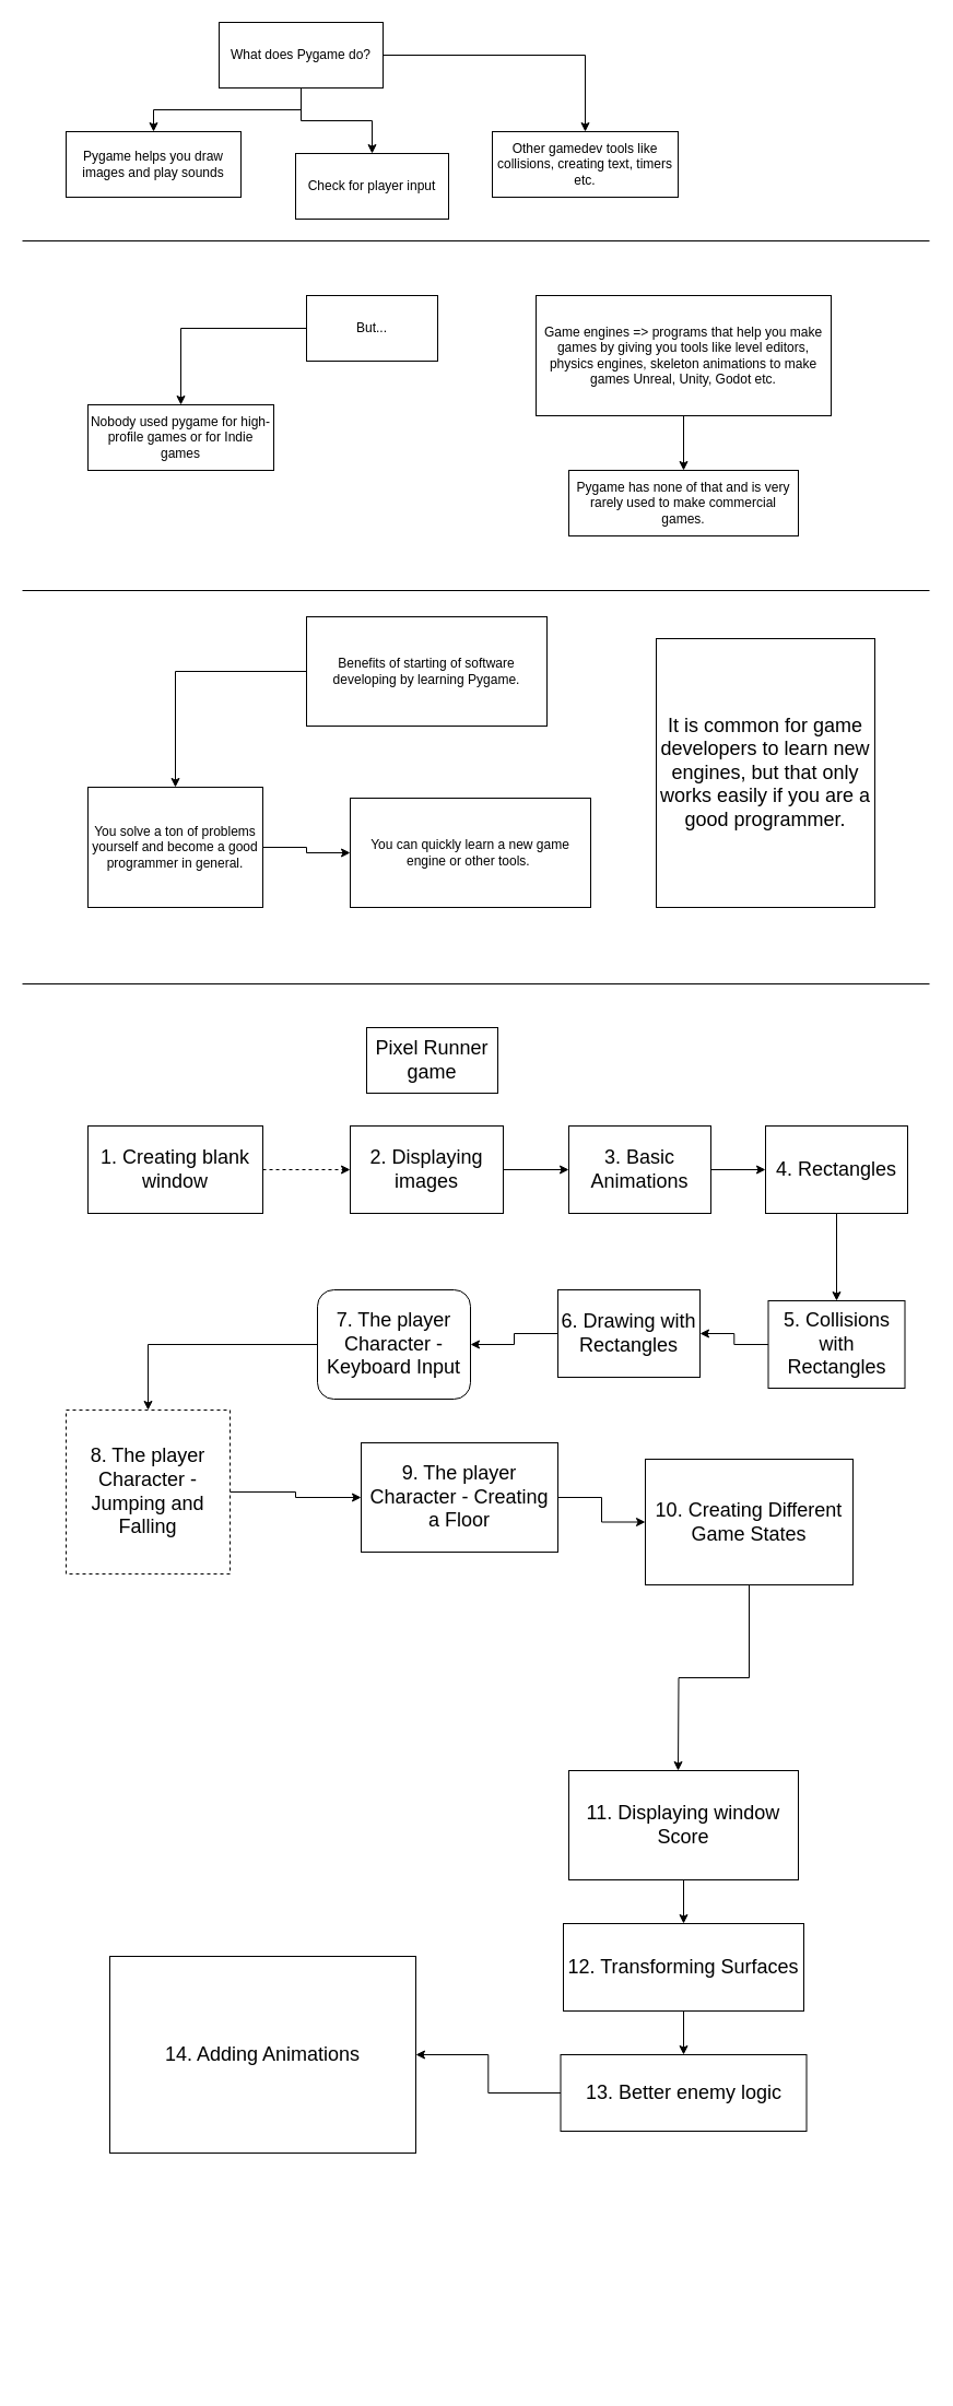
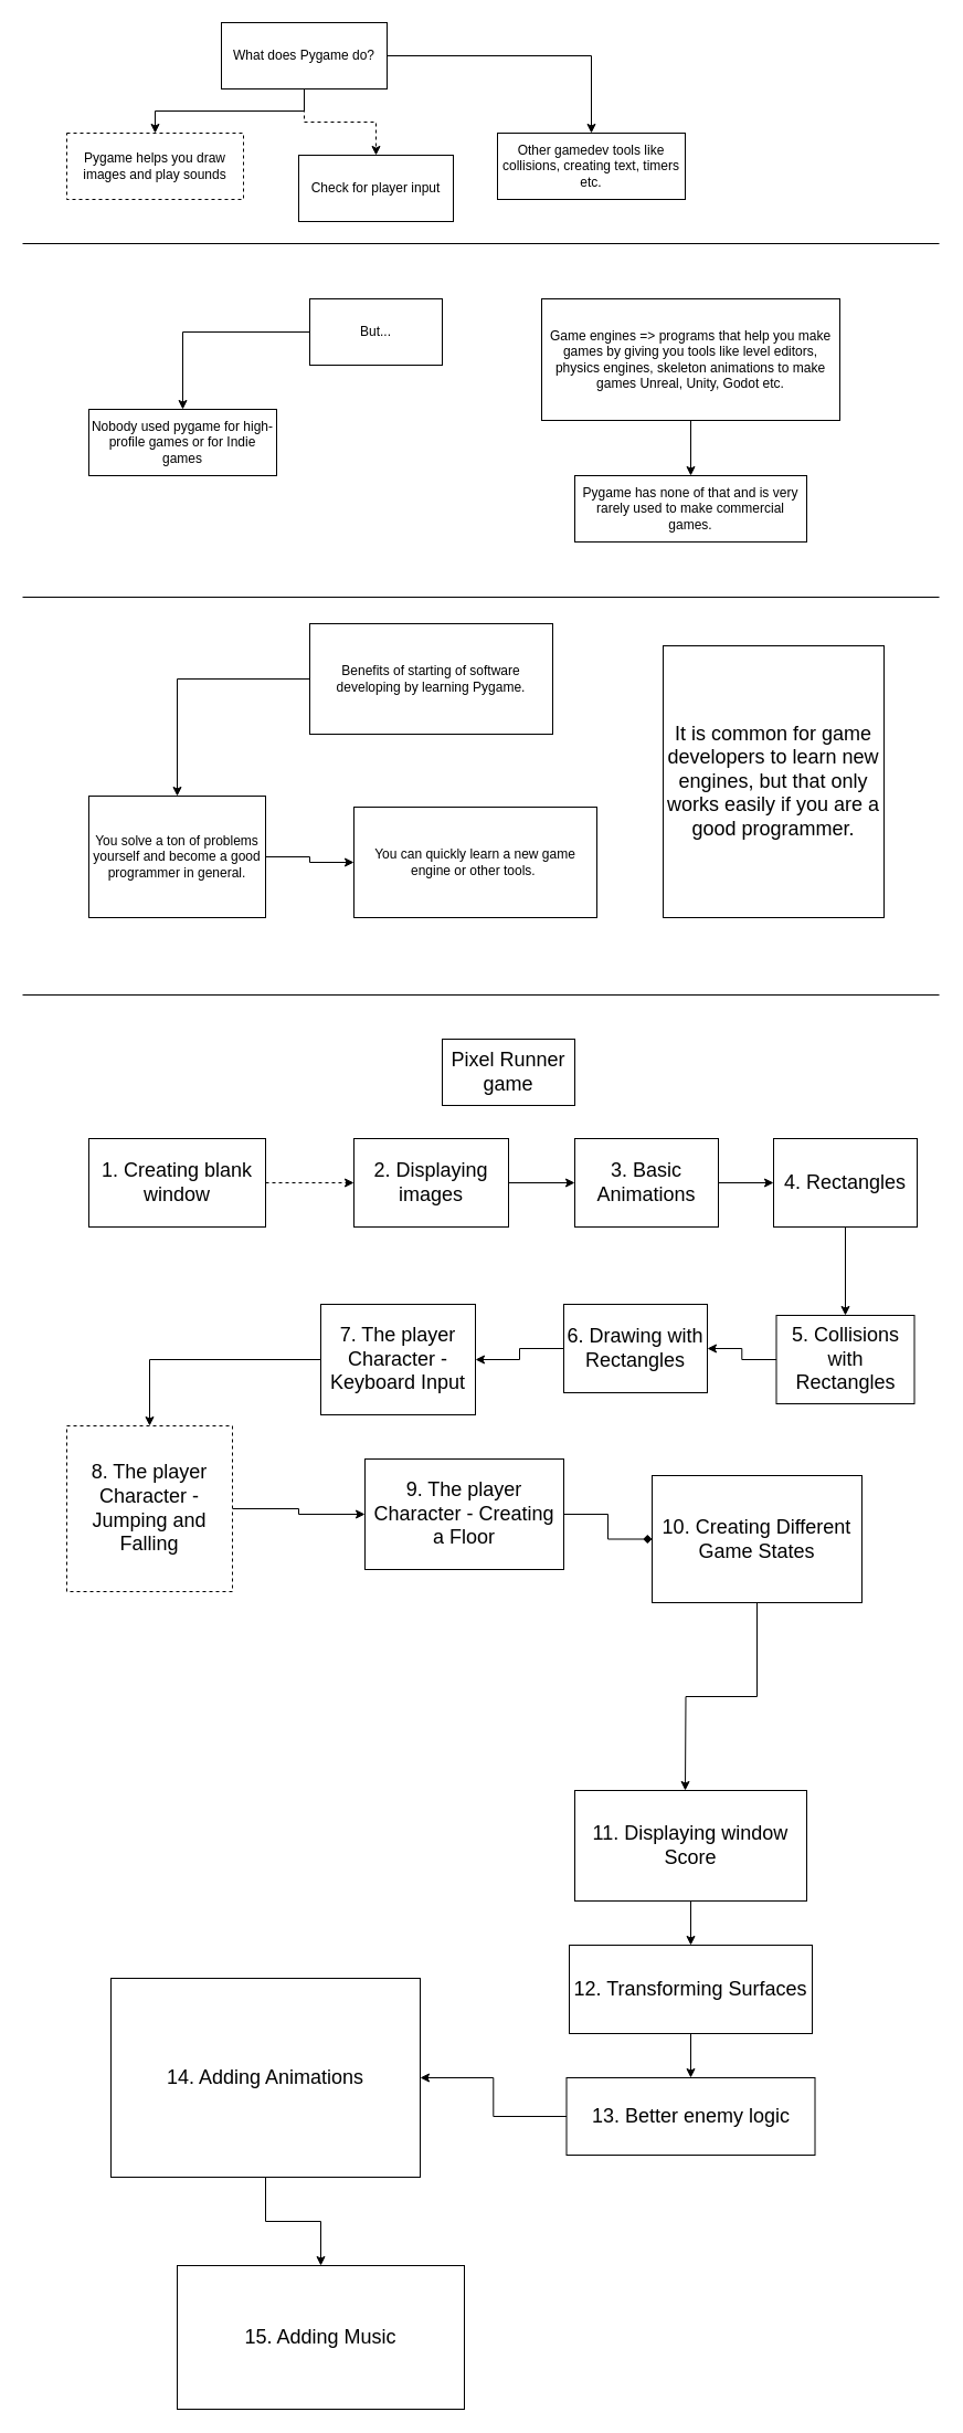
- <mxCell id="3" style="edgeStyle=orthogonalEdgeStyle;rounded=0;orthogonalLoop=1;jettySize=auto;html=1;entryX=0.5;entryY=0;entryDx=0;entryDy=0;" edge="1" parent="1" source="5" target="7"><mxGeometry relative="1" as="geometry" /></mxCell>
+ <mxCell id="3" style="edgeStyle=orthogonalEdgeStyle;rounded=0;orthogonalLoop=1;jettySize=auto;html=1;entryX=0.5;entryY=0;entryDx=0;entryDy=0;dashed=1;" edge="1" parent="1" source="5" target="7"><mxGeometry relative="1" as="geometry" /></mxCell>
- <mxCell id="6" value="Pygame helps you draw images and play sounds" style="rounded=0;whiteSpace=wrap;html=1;" vertex="1" parent="1"><mxGeometry x="60" y="120" width="160" height="60" as="geometry" /></mxCell>
+ <mxCell id="6" value="Pygame helps you draw images and play sounds" style="rounded=0;whiteSpace=wrap;html=1;dashed=1;" vertex="1" parent="1"><mxGeometry x="60" y="120" width="160" height="60" as="geometry" /></mxCell>
- <mxCell id="24" value="Pixel Runner game" style="rounded=0;whiteSpace=wrap;html=1;fontSize=18;" vertex="1" parent="1"><mxGeometry x="335" y="940" width="120" height="60" as="geometry" /></mxCell>
+ <mxCell id="24" value="Pixel Runner game" style="rounded=0;whiteSpace=wrap;html=1;fontSize=18;" vertex="1" parent="1"><mxGeometry x="400" y="940" width="120" height="60" as="geometry" /></mxCell>
- <mxCell id="38" value="7. The player Character - Keyboard Input" style="whiteSpace=wrap;html=1;fontSize=18;rounded=1;" vertex="1" parent="1"><mxGeometry x="290" y="1180" width="140" height="100" as="geometry" /></mxCell>
+ <mxCell id="38" value="7. The player Character - Keyboard Input" style="rounded=0;whiteSpace=wrap;html=1;fontSize=18;" vertex="1" parent="1"><mxGeometry x="290" y="1180" width="140" height="100" as="geometry" /></mxCell>
- <mxCell id="41" style="edgeStyle=orthogonalEdgeStyle;rounded=0;orthogonalLoop=1;jettySize=auto;html=1;entryX=0;entryY=0.5;entryDx=0;entryDy=0;fontSize=18;" edge="1" parent="1" source="42" target="44"><mxGeometry relative="1" as="geometry" /></mxCell>
+ <mxCell id="41" style="edgeStyle=orthogonalEdgeStyle;rounded=0;orthogonalLoop=1;jettySize=auto;html=1;entryX=0;entryY=0.5;entryDx=0;entryDy=0;fontSize=18;endArrow=diamond;" edge="1" parent="1" source="42" target="44"><mxGeometry relative="1" as="geometry" /></mxCell>
+ <mxCell id="51" style="edgeStyle=orthogonalEdgeStyle;rounded=0;orthogonalLoop=1;jettySize=auto;html=1;entryX=0.5;entryY=0;entryDx=0;entryDy=0;fontSize=18;" edge="1" parent="1" source="52" target="53"><mxGeometry relative="1" as="geometry" /></mxCell>
+ <mxCell id="53" value="15. Adding Music" style="rounded=0;whiteSpace=wrap;html=1;fontSize=18;" vertex="1" parent="1"><mxGeometry x="160" y="2050" width="260" height="130" as="geometry" /></mxCell>
